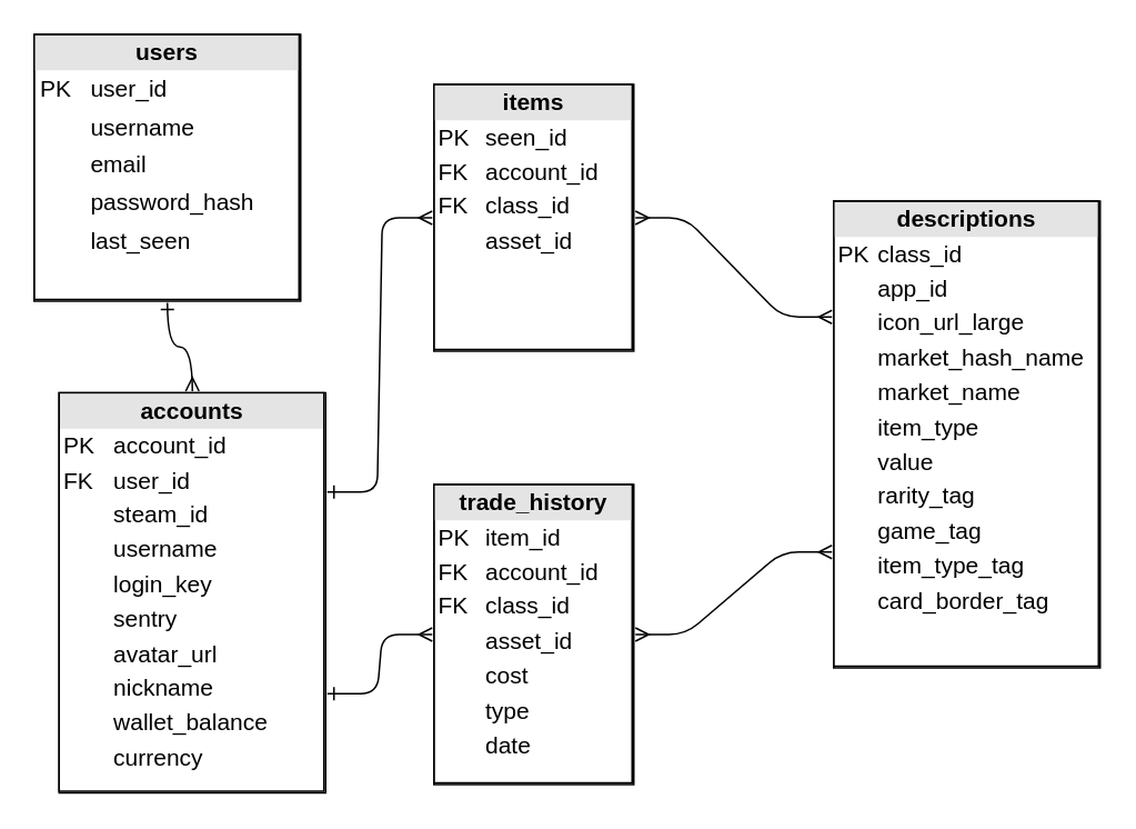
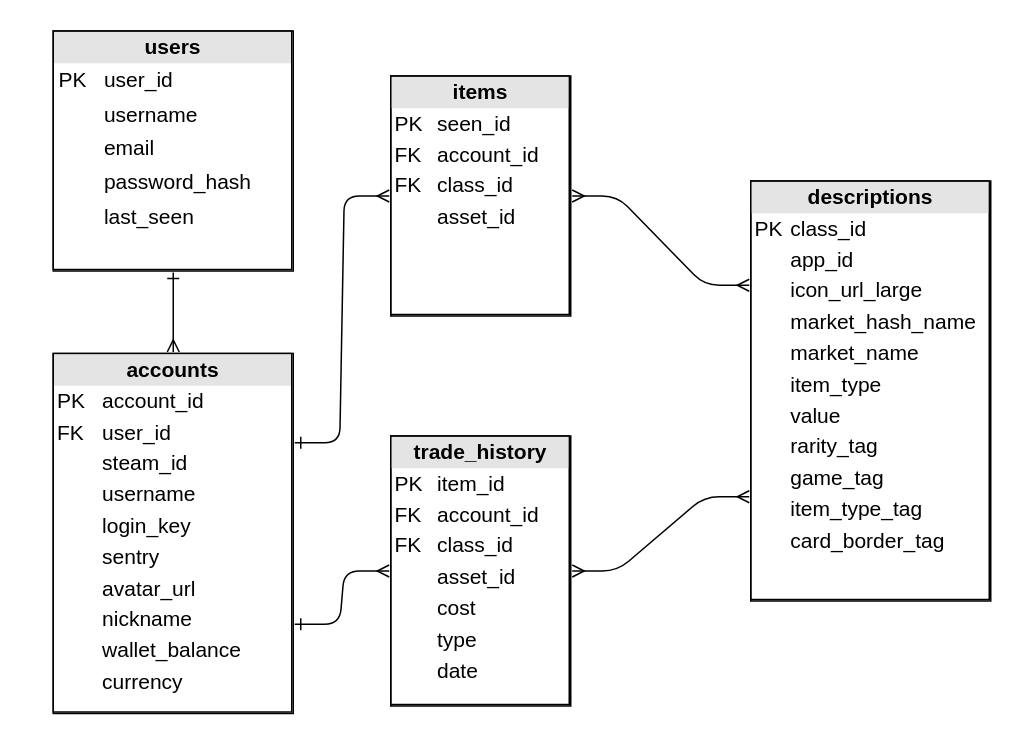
- <mxCell id="6" value="&lt;div style=&quot;box-sizing: border-box ; width: 100% ; background: rgb(228 , 228 , 228) ; padding: 2px ; font-size: 14px&quot;&gt;&lt;b&gt;users&lt;/b&gt;&lt;/div&gt;&lt;table style=&quot;width: 100% ; font-size: 14px&quot; cellpadding=&quot;3&quot; cellspacing=&quot;0&quot;&gt;&lt;tbody style=&quot;font-size: 14px&quot;&gt;&lt;tr style=&quot;font-size: 14px&quot;&gt;&lt;td style=&quot;text-align: justify ; font-size: 14px&quot;&gt;PK&lt;/td&gt;&lt;td style=&quot;text-align: justify ; font-size: 14px&quot;&gt;user_id&lt;/td&gt;&lt;/tr&gt;&lt;tr style=&quot;font-size: 14px&quot;&gt;&lt;td style=&quot;text-align: justify ; font-size: 14px&quot;&gt;&lt;/td&gt;&lt;td style=&quot;text-align: justify ; font-size: 14px&quot;&gt;username&lt;/td&gt;&lt;/tr&gt;&lt;tr&gt;&lt;td style=&quot;text-align: justify&quot;&gt;&lt;br&gt;&lt;/td&gt;&lt;td style=&quot;text-align: justify&quot;&gt;email&lt;/td&gt;&lt;/tr&gt;&lt;tr&gt;&lt;td style=&quot;text-align: justify&quot;&gt;&lt;br&gt;&lt;/td&gt;&lt;td style=&quot;text-align: justify&quot;&gt;password_hash&lt;/td&gt;&lt;/tr&gt;&lt;tr&gt;&lt;td style=&quot;text-align: justify&quot;&gt;&lt;br&gt;&lt;/td&gt;&lt;td style=&quot;text-align: justify&quot;&gt;last_seen&lt;/td&gt;&lt;/tr&gt;&lt;/tbody&gt;&lt;/table&gt;" style="verticalAlign=top;align=center;overflow=fill;html=1;rounded=0;glass=0;sketch=0;shadow=0;perimeterSpacing=1;fillColor=#FFFFFF;labelBorderColor=#000000;horizontal=1;metaEdit=0;collapsible=0;dropTarget=0;container=0;arcSize=12;fillOpacity=100;strokeOpacity=100;labelPadding=0;fontSize=14;fontColor=#000000;" parent="1" vertex="1"><mxGeometry x="20" y="20" width="160" height="160" as="geometry" /></mxCell>
+ <mxCell id="6" value="&lt;div style=&quot;box-sizing: border-box ; width: 100% ; background: rgb(228 , 228 , 228) ; padding: 2px ; font-size: 14px&quot;&gt;&lt;b&gt;users&lt;/b&gt;&lt;/div&gt;&lt;table style=&quot;width: 100% ; font-size: 14px&quot; cellpadding=&quot;3&quot; cellspacing=&quot;0&quot;&gt;&lt;tbody style=&quot;font-size: 14px&quot;&gt;&lt;tr style=&quot;font-size: 14px&quot;&gt;&lt;td style=&quot;text-align: justify ; font-size: 14px&quot;&gt;PK&lt;/td&gt;&lt;td style=&quot;text-align: justify ; font-size: 14px&quot;&gt;user_id&lt;/td&gt;&lt;/tr&gt;&lt;tr style=&quot;font-size: 14px&quot;&gt;&lt;td style=&quot;text-align: justify ; font-size: 14px&quot;&gt;&lt;/td&gt;&lt;td style=&quot;text-align: justify ; font-size: 14px&quot;&gt;username&lt;/td&gt;&lt;/tr&gt;&lt;tr&gt;&lt;td style=&quot;text-align: justify&quot;&gt;&lt;br&gt;&lt;/td&gt;&lt;td style=&quot;text-align: justify&quot;&gt;email&lt;/td&gt;&lt;/tr&gt;&lt;tr&gt;&lt;td style=&quot;text-align: justify&quot;&gt;&lt;br&gt;&lt;/td&gt;&lt;td style=&quot;text-align: justify&quot;&gt;password_hash&lt;/td&gt;&lt;/tr&gt;&lt;tr&gt;&lt;td style=&quot;text-align: justify&quot;&gt;&lt;br&gt;&lt;/td&gt;&lt;td style=&quot;text-align: justify&quot;&gt;last_seen&lt;/td&gt;&lt;/tr&gt;&lt;/tbody&gt;&lt;/table&gt;" style="verticalAlign=top;align=center;overflow=fill;html=1;rounded=0;glass=0;sketch=0;shadow=0;perimeterSpacing=1;fillColor=#FFFFFF;labelBorderColor=#000000;horizontal=1;metaEdit=0;collapsible=0;dropTarget=0;container=0;arcSize=12;fillOpacity=100;strokeOpacity=100;labelPadding=0;fontSize=14;fontColor=#000000;" parent="1" vertex="1"><mxGeometry x="35" y="20" width="160" height="160" as="geometry" /></mxCell>
